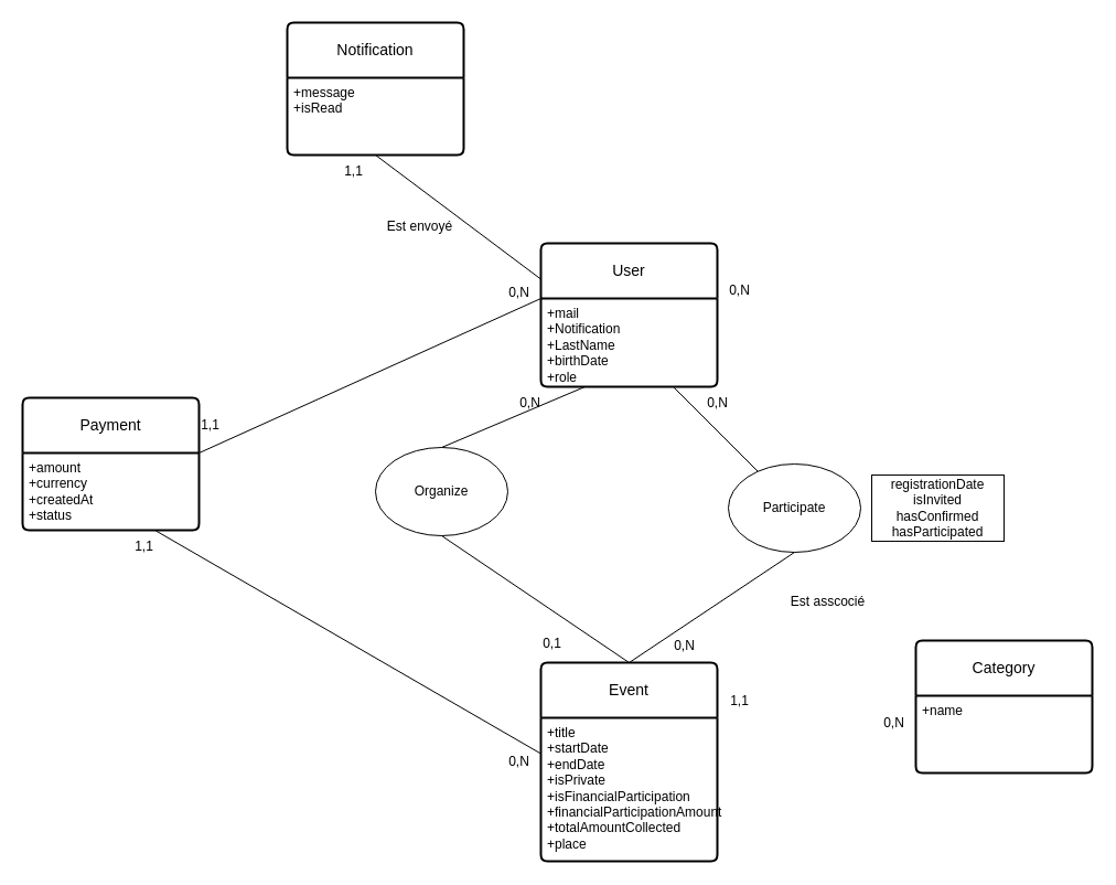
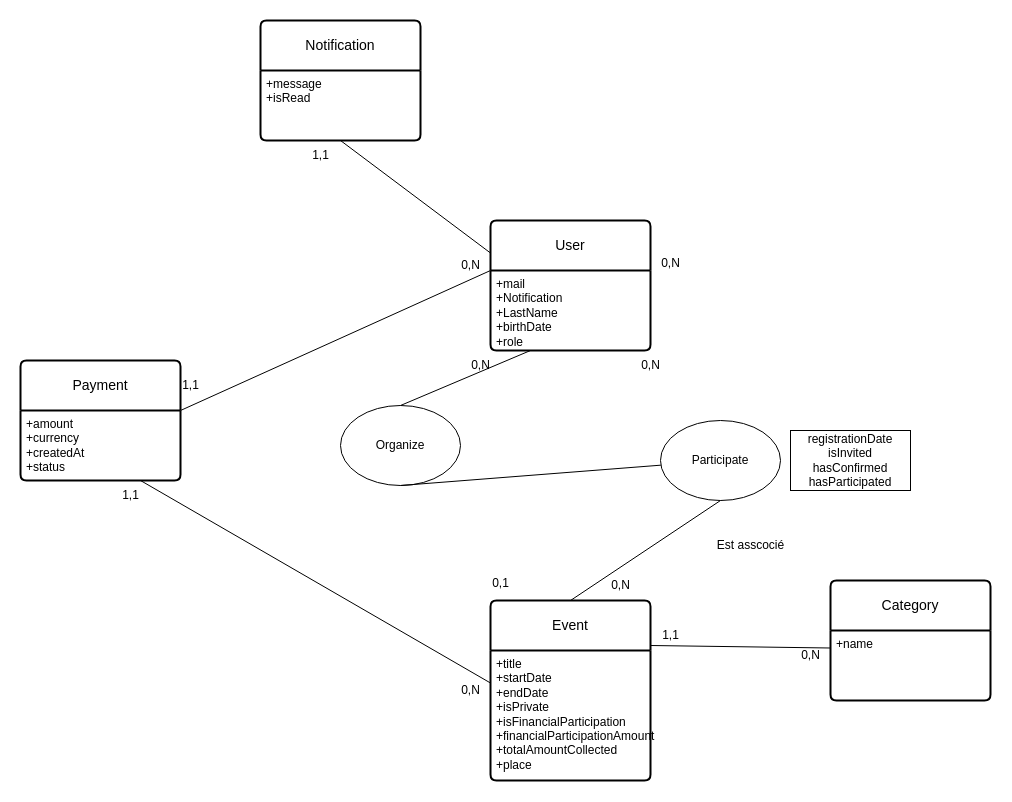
- <mxCell id="27" value="Est envoyé" style="text;html=1;align=center;verticalAlign=middle;resizable=0;points=[];autosize=1;strokeColor=none;fillColor=none;" parent="1" vertex="1"><mxGeometry x="340" y="190" width="80" height="30" as="geometry" /></mxCell>
- <mxCell id="19" value="" style="endArrow=none;html=1;rounded=0;" parent="1" source="12" target="3" edge="1"><mxGeometry width="50" height="50" relative="1" as="geometry"><mxPoint x="570" y="390" as="sourcePoint" /><mxPoint x="720" y="320" as="targetPoint" /></mxGeometry></mxCell>
- <mxCell id="31" value="" style="endArrow=none;html=1;rounded=0;exitX=0.5;exitY=1;exitDx=0;exitDy=0;entryX=0.5;entryY=0;entryDx=0;entryDy=0;" edge="1" parent="1" source="29" target="4"><mxGeometry width="50" height="50" relative="1" as="geometry"><mxPoint x="255" y="500" as="sourcePoint" /><mxPoint x="255" y="610" as="targetPoint" /></mxGeometry></mxCell>
+ <mxCell id="31" value="" style="endArrow=none;html=1;rounded=0;exitX=0.5;exitY=1;exitDx=0;exitDy=0;" edge="1" parent="1" source="29" target="12"><mxGeometry width="50" height="50" relative="1" as="geometry"><mxPoint x="255" y="500" as="sourcePoint" /><mxPoint x="255" y="610" as="targetPoint" /></mxGeometry></mxCell>
+ <mxCell id="23" value="" style="endArrow=none;html=1;rounded=0;entryX=1;entryY=0.25;entryDx=0;entryDy=0;exitX=0;exitY=0.25;exitDx=0;exitDy=0;" parent="1" source="11" target="4" edge="1"><mxGeometry width="50" height="50" relative="1" as="geometry"><mxPoint x="570" y="690" as="sourcePoint" /><mxPoint x="620" y="640" as="targetPoint" /></mxGeometry></mxCell>
